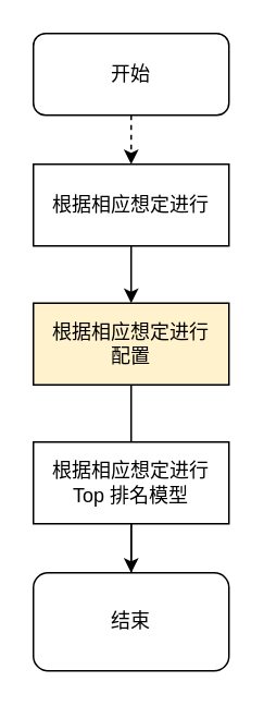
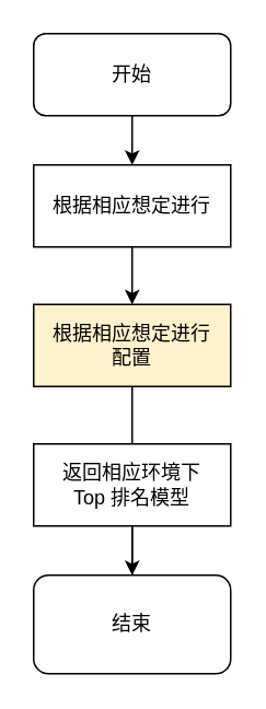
- <mxCell id="2" style="edgeStyle=orthogonalEdgeStyle;rounded=0;orthogonalLoop=1;jettySize=auto;html=1;exitX=0.5;exitY=1;exitDx=0;exitDy=0;entryX=0.5;entryY=0;entryDx=0;entryDy=0;dashed=1;" parent="1" source="3" target="5" edge="1"><mxGeometry relative="1" as="geometry" /></mxCell>
+ <mxCell id="2" style="edgeStyle=orthogonalEdgeStyle;rounded=0;orthogonalLoop=1;jettySize=auto;html=1;exitX=0.5;exitY=1;exitDx=0;exitDy=0;entryX=0.5;entryY=0;entryDx=0;entryDy=0;" parent="1" source="3" target="5" edge="1"><mxGeometry relative="1" as="geometry" /></mxCell>
- <mxCell id="9" value="根据相应想定进行&lt;br&gt;Top 排名模型" style="rounded=0;whiteSpace=wrap;html=1;" parent="1" vertex="1"><mxGeometry x="20" y="270" width="120" height="50" as="geometry" /></mxCell>
+ <mxCell id="9" value="返回相应环境下&lt;br&gt;Top 排名模型" style="rounded=0;whiteSpace=wrap;html=1;" parent="1" vertex="1"><mxGeometry x="20" y="270" width="120" height="50" as="geometry" /></mxCell>
